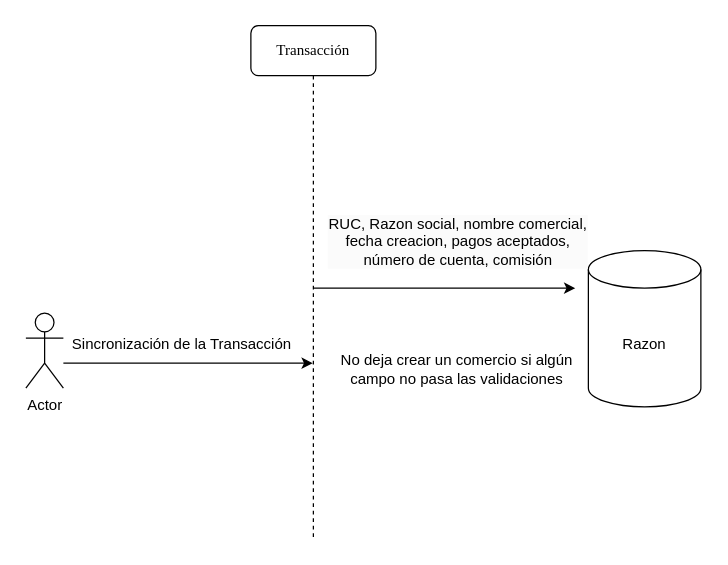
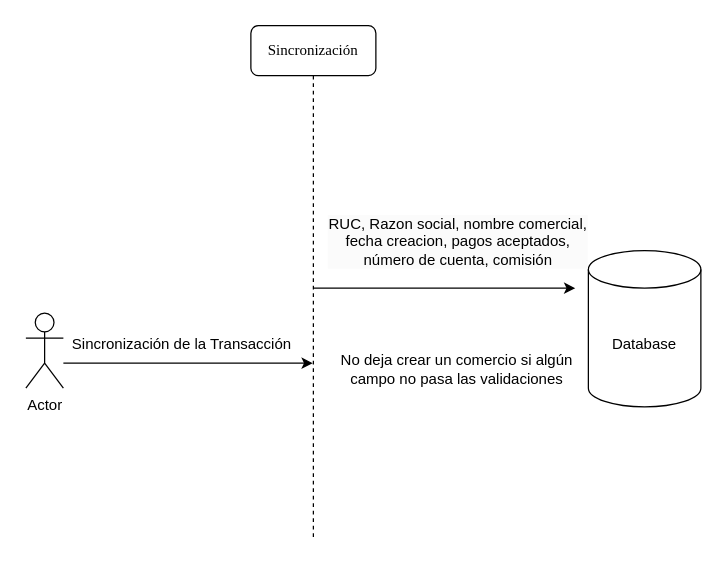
- <mxCell id="2" value="Transacción" style="shape=umlLifeline;perimeter=lifelinePerimeter;whiteSpace=wrap;html=1;container=1;collapsible=0;recursiveResize=0;outlineConnect=0;rounded=1;shadow=0;comic=0;labelBackgroundColor=none;strokeWidth=1;fontFamily=Verdana;fontSize=12;align=center;" vertex="1" parent="1"><mxGeometry x="200" y="20" width="100" height="410" as="geometry" /></mxCell>
+ <mxCell id="2" value="Sincronización" style="shape=umlLifeline;perimeter=lifelinePerimeter;whiteSpace=wrap;html=1;container=1;collapsible=0;recursiveResize=0;outlineConnect=0;rounded=1;shadow=0;comic=0;labelBackgroundColor=none;strokeWidth=1;fontFamily=Verdana;fontSize=12;align=center;" vertex="1" parent="1"><mxGeometry x="200" y="20" width="100" height="410" as="geometry" /></mxCell>
- <mxCell id="7" value="Razon" style="shape=cylinder3;whiteSpace=wrap;html=1;boundedLbl=1;backgroundOutline=1;size=15;" vertex="1" parent="1"><mxGeometry x="470" y="200" width="90" height="125" as="geometry" /></mxCell>
+ <mxCell id="7" value="Database" style="shape=cylinder3;whiteSpace=wrap;html=1;boundedLbl=1;backgroundOutline=1;size=15;" vertex="1" parent="1"><mxGeometry x="470" y="200" width="90" height="125" as="geometry" /></mxCell>
